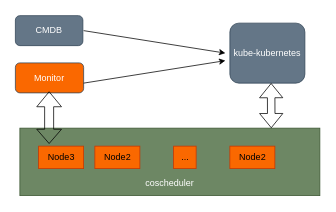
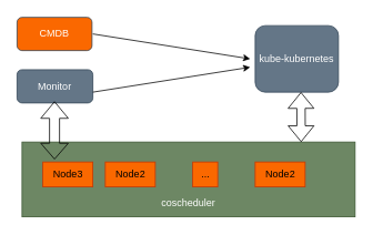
- <mxCell id="2" value="CMDB" style="rounded=1;whiteSpace=wrap;html=1;fillColor=#647687;strokeColor=#314354;fontColor=#ffffff;" vertex="1" parent="1"><mxGeometry x="20" y="20" width="90" height="40" as="geometry" /></mxCell>
+ <mxCell id="2" value="CMDB" style="rounded=1;whiteSpace=wrap;html=1;fillColor=#fa6800;strokeColor=#314354;fontColor=#ffffff;" vertex="1" parent="1"><mxGeometry x="20" y="20" width="90" height="40" as="geometry" /></mxCell>
- <mxCell id="9" value="Monitor" style="rounded=1;whiteSpace=wrap;html=1;fillColor=#fa6800;strokeColor=#314354;fontColor=#ffffff;" vertex="1" parent="1"><mxGeometry x="20" y="83" width="91" height="40" as="geometry" /></mxCell>
+ <mxCell id="9" value="Monitor" style="rounded=1;whiteSpace=wrap;html=1;fillColor=#647687;strokeColor=#314354;fontColor=#ffffff;" vertex="1" parent="1"><mxGeometry x="20" y="83" width="91" height="40" as="geometry" /></mxCell>
